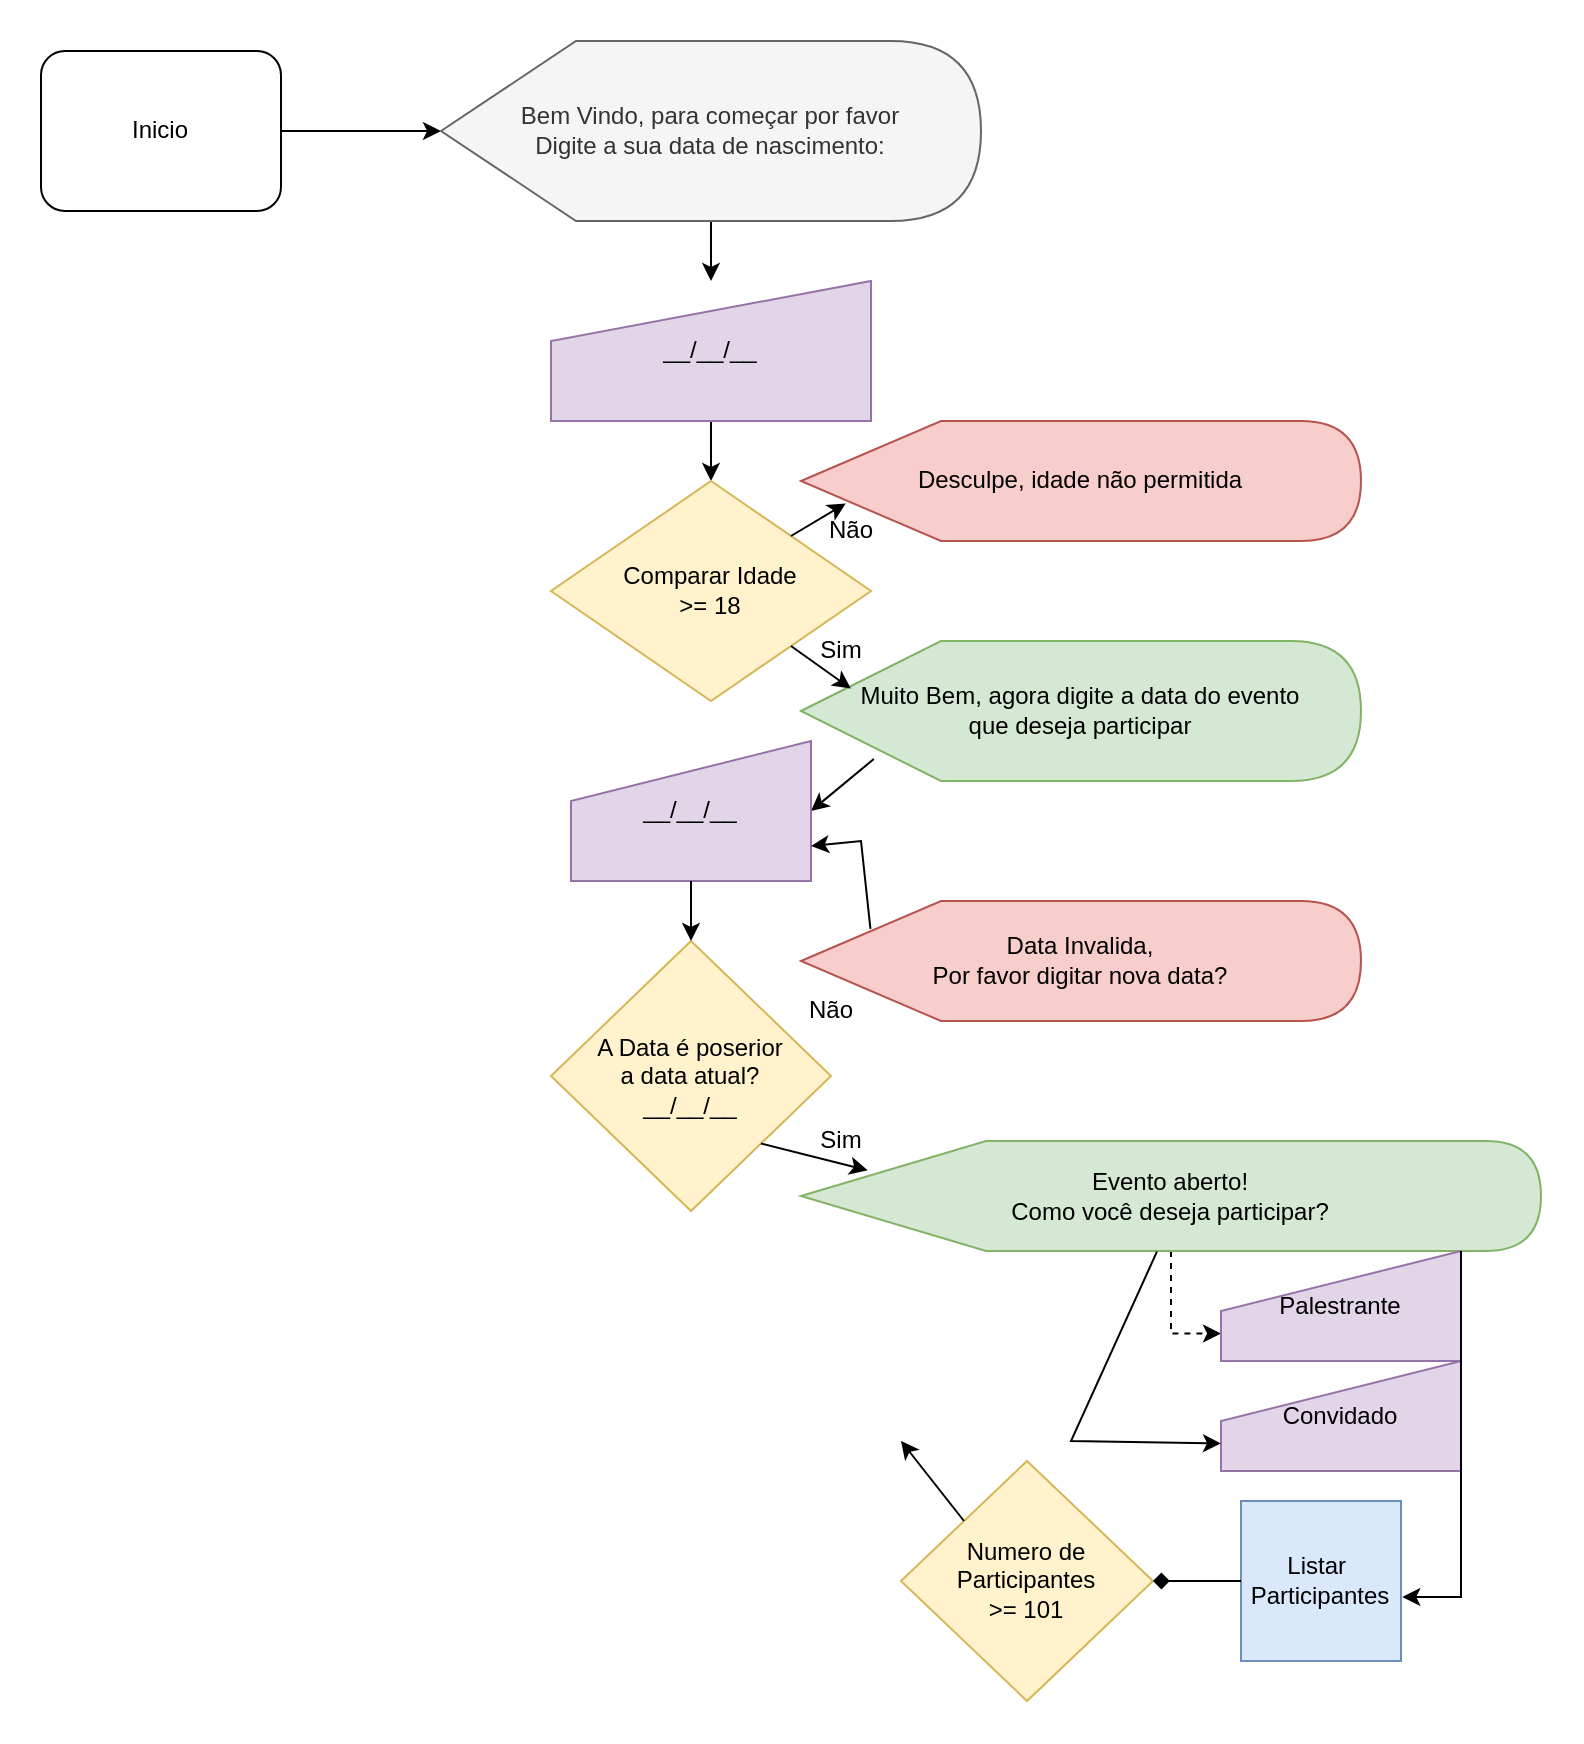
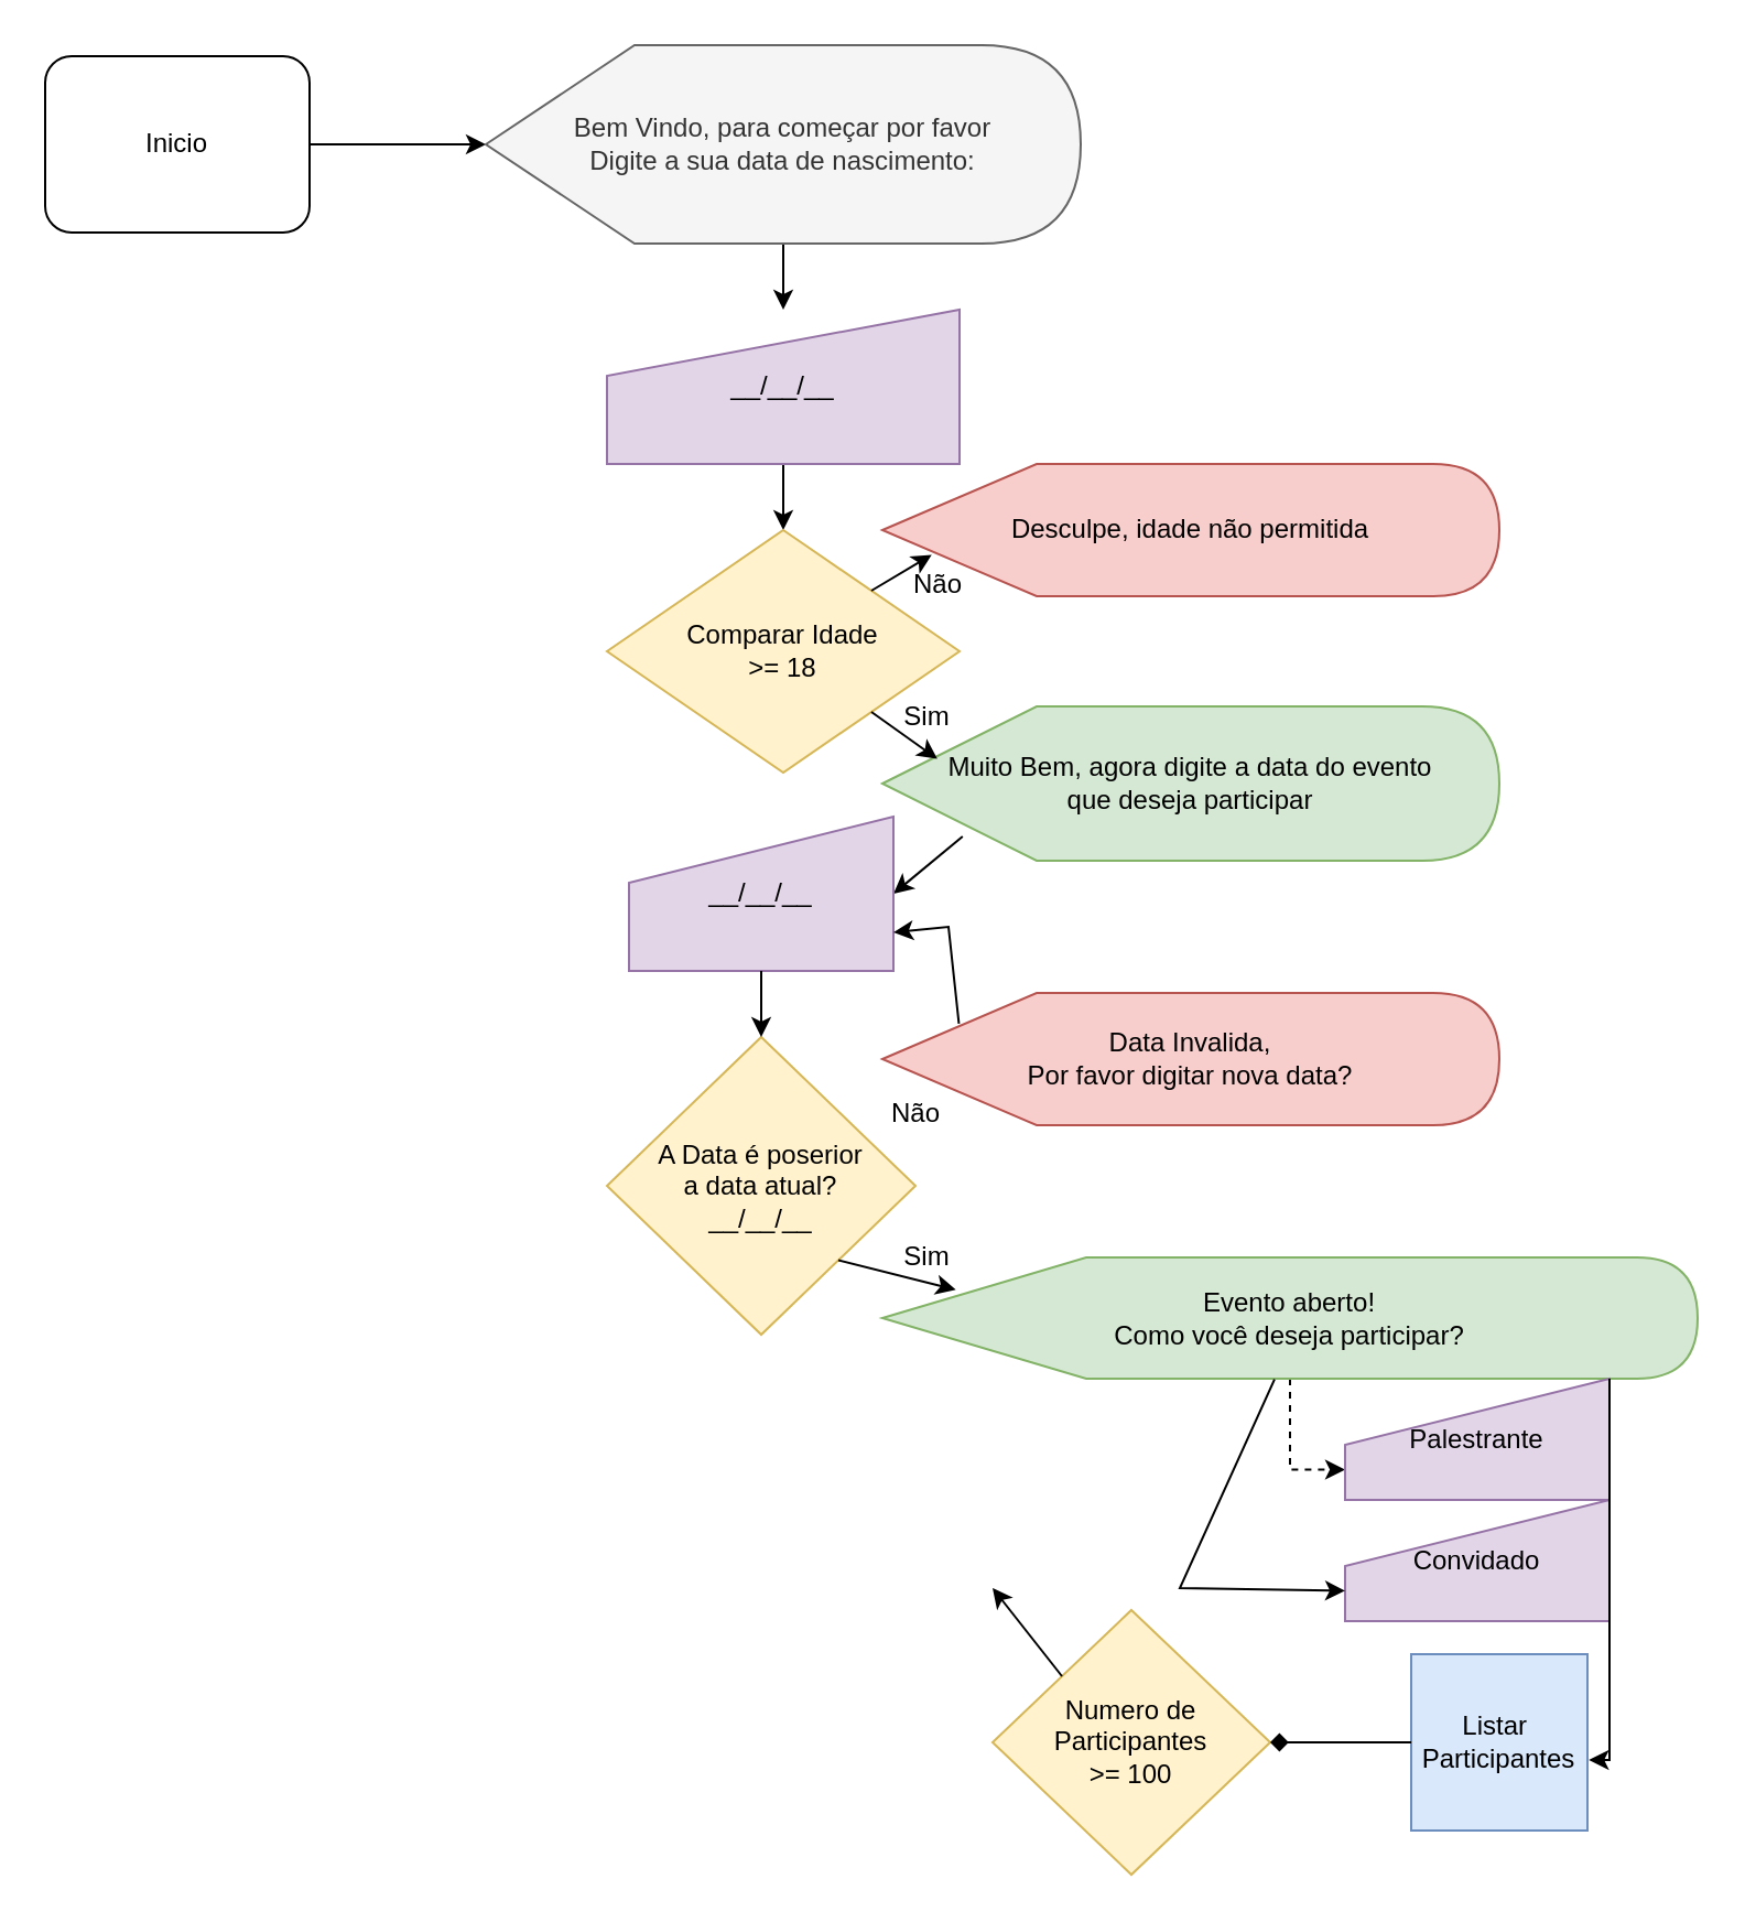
- <mxCell id="27" value="Numero de Participantes&lt;br&gt;&amp;gt;= 101" style="rhombus;whiteSpace=wrap;html=1;fillColor=#fff2cc;strokeColor=#d6b656;" vertex="1" parent="1"><mxGeometry x="450" y="730" width="126" height="120" as="geometry" /></mxCell>
+ <mxCell id="27" value="Numero de Participantes&lt;br&gt;&amp;gt;= 100" style="rhombus;whiteSpace=wrap;html=1;fillColor=#fff2cc;strokeColor=#d6b656;" vertex="1" parent="1"><mxGeometry x="450" y="730" width="126" height="120" as="geometry" /></mxCell>
- <mxCell id="26" value="Listar&amp;nbsp;&lt;br&gt;Participantes" style="whiteSpace=wrap;html=1;aspect=fixed;fillColor=#dae8fc;strokeColor=#6c8ebf;" vertex="1" parent="1"><mxGeometry x="620" y="750" width="80" height="80" as="geometry" /></mxCell>
+ <mxCell id="26" value="Listar&amp;nbsp;&lt;br&gt;Participantes" style="whiteSpace=wrap;html=1;aspect=fixed;fillColor=#dae8fc;strokeColor=#6c8ebf;" vertex="1" parent="1"><mxGeometry x="640" y="750" width="80" height="80" as="geometry" /></mxCell>
